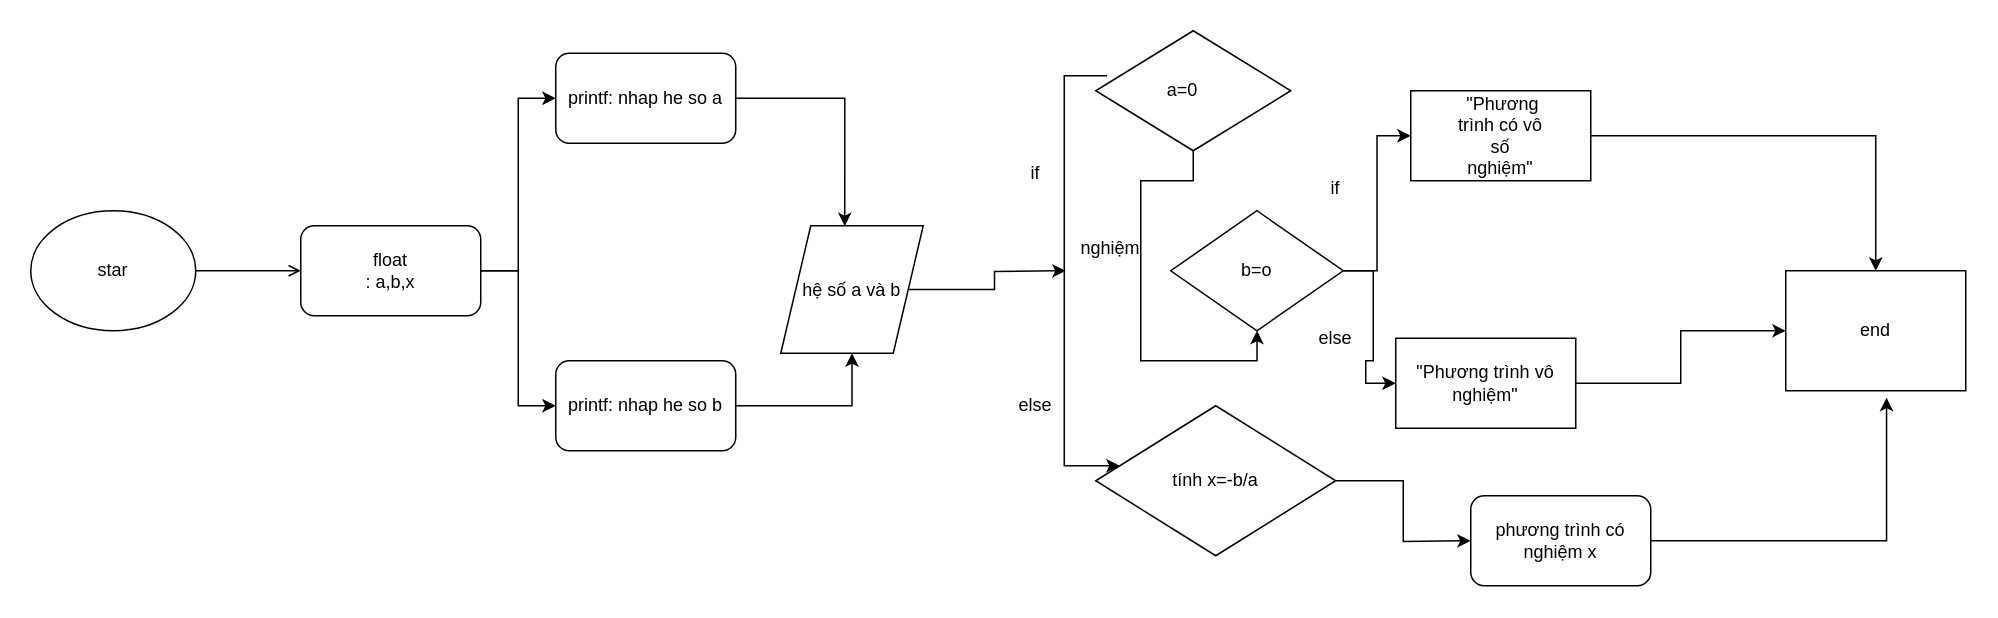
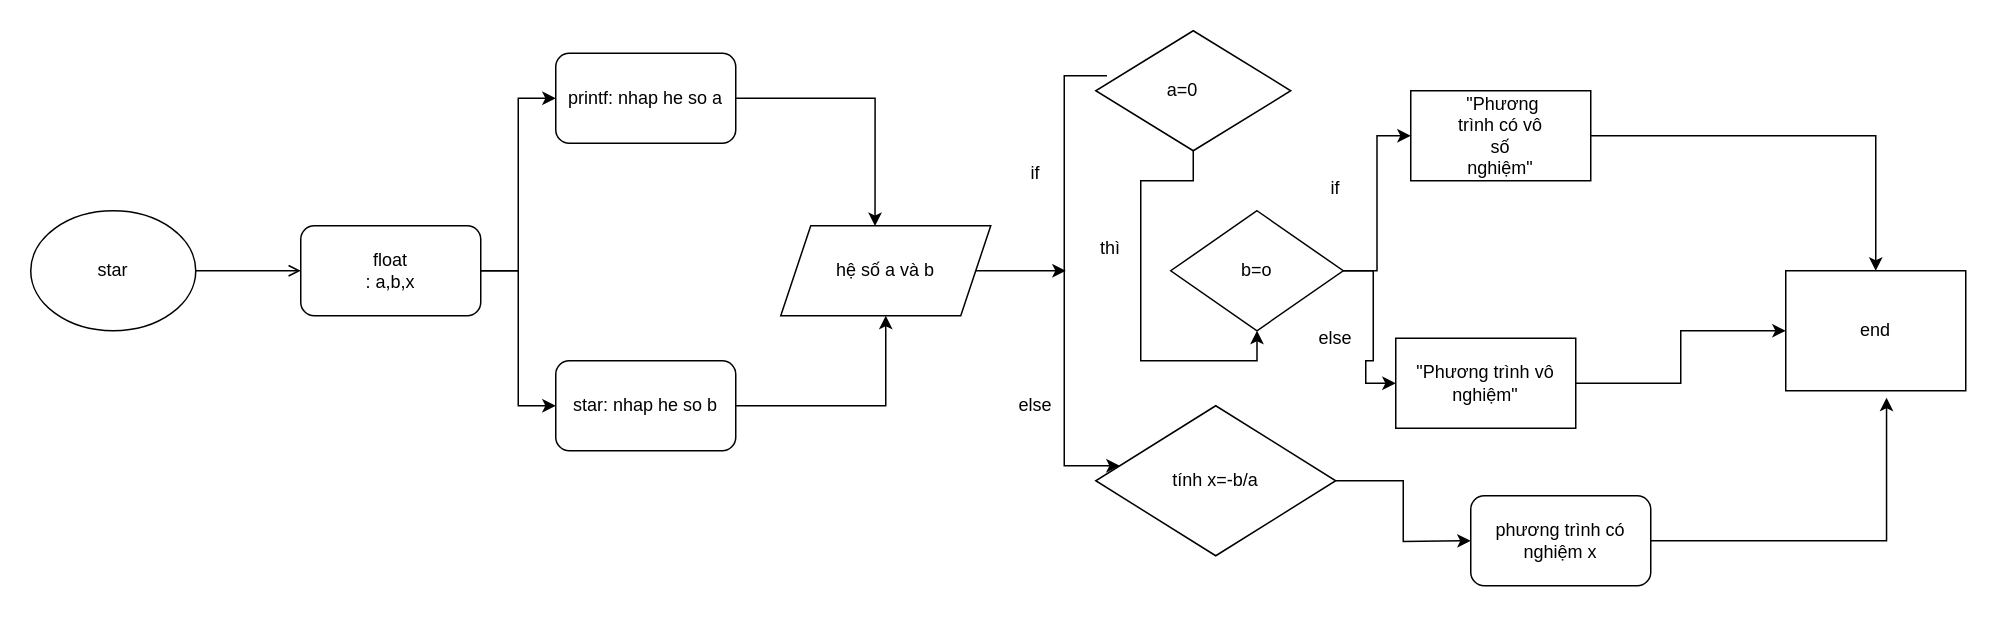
- <mxCell id="24" value="nghiệm" style="text;html=1;align=center;verticalAlign=middle;whiteSpace=wrap;rounded=0;" vertex="1" parent="1"><mxGeometry x="710" y="150" width="60" height="30" as="geometry" /></mxCell>
+ <mxCell id="24" value="thì" style="text;html=1;align=center;verticalAlign=middle;whiteSpace=wrap;rounded=0;" vertex="1" parent="1"><mxGeometry x="710" y="150" width="60" height="30" as="geometry" /></mxCell>
- <mxCell id="11" value="hệ số a và b" style="shape=parallelogram;perimeter=parallelogramPerimeter;whiteSpace=wrap;html=1;fixedSize=1;" vertex="1" parent="1"><mxGeometry x="520" y="150" width="95" height="85" as="geometry" /></mxCell>
+ <mxCell id="11" value="hệ số a và b" style="shape=parallelogram;perimeter=parallelogramPerimeter;whiteSpace=wrap;html=1;fixedSize=1;" vertex="1" parent="1"><mxGeometry x="520" y="150" width="140" height="60" as="geometry" /></mxCell>
- <mxCell id="9" value="printf: nhap he so b" style="rounded=1;whiteSpace=wrap;html=1;" vertex="1" parent="1"><mxGeometry x="370" y="240" width="120" height="60" as="geometry" /></mxCell>
+ <mxCell id="9" value="star: nhap he so b" style="rounded=1;whiteSpace=wrap;html=1;" vertex="1" parent="1"><mxGeometry x="370" y="240" width="120" height="60" as="geometry" /></mxCell>
